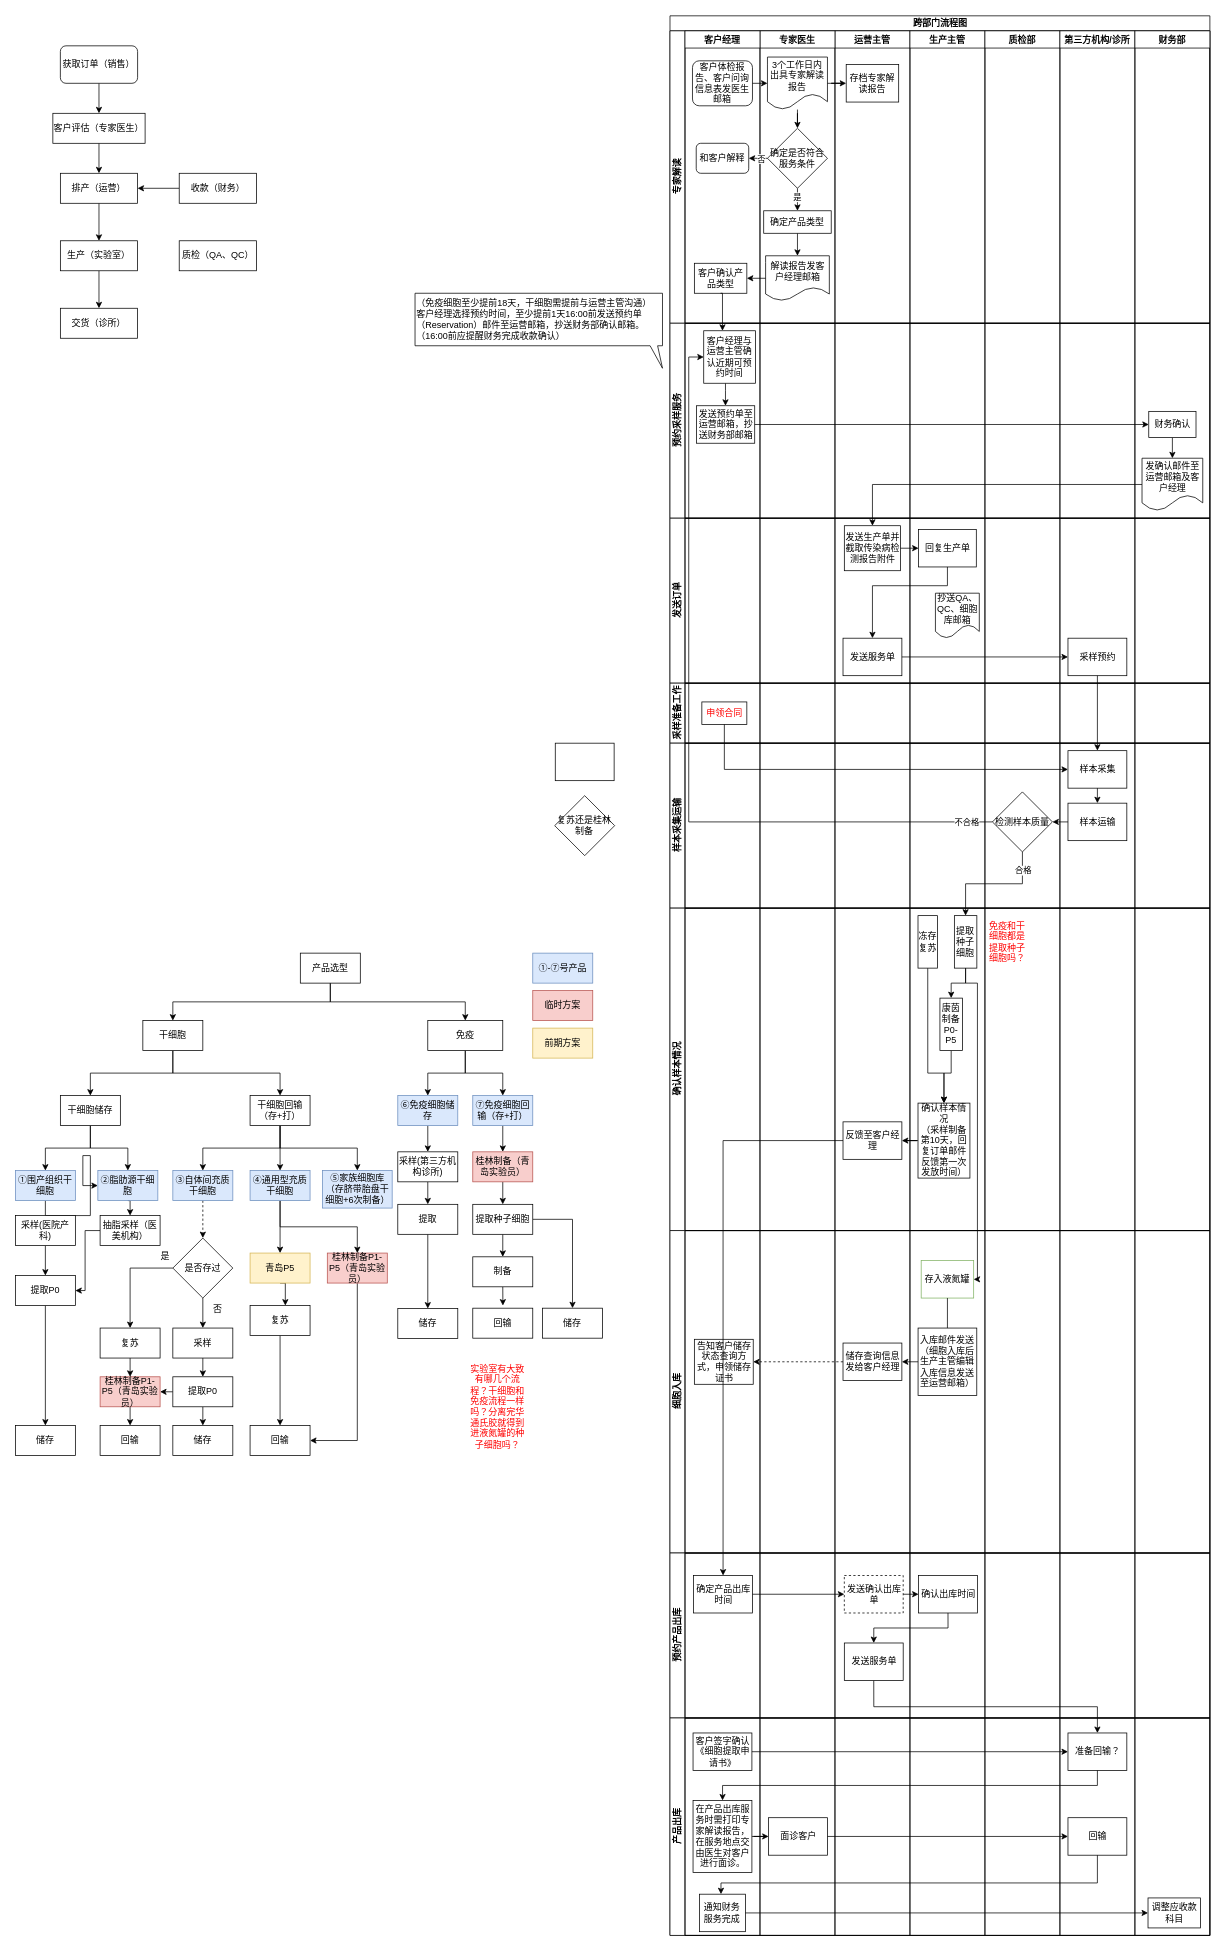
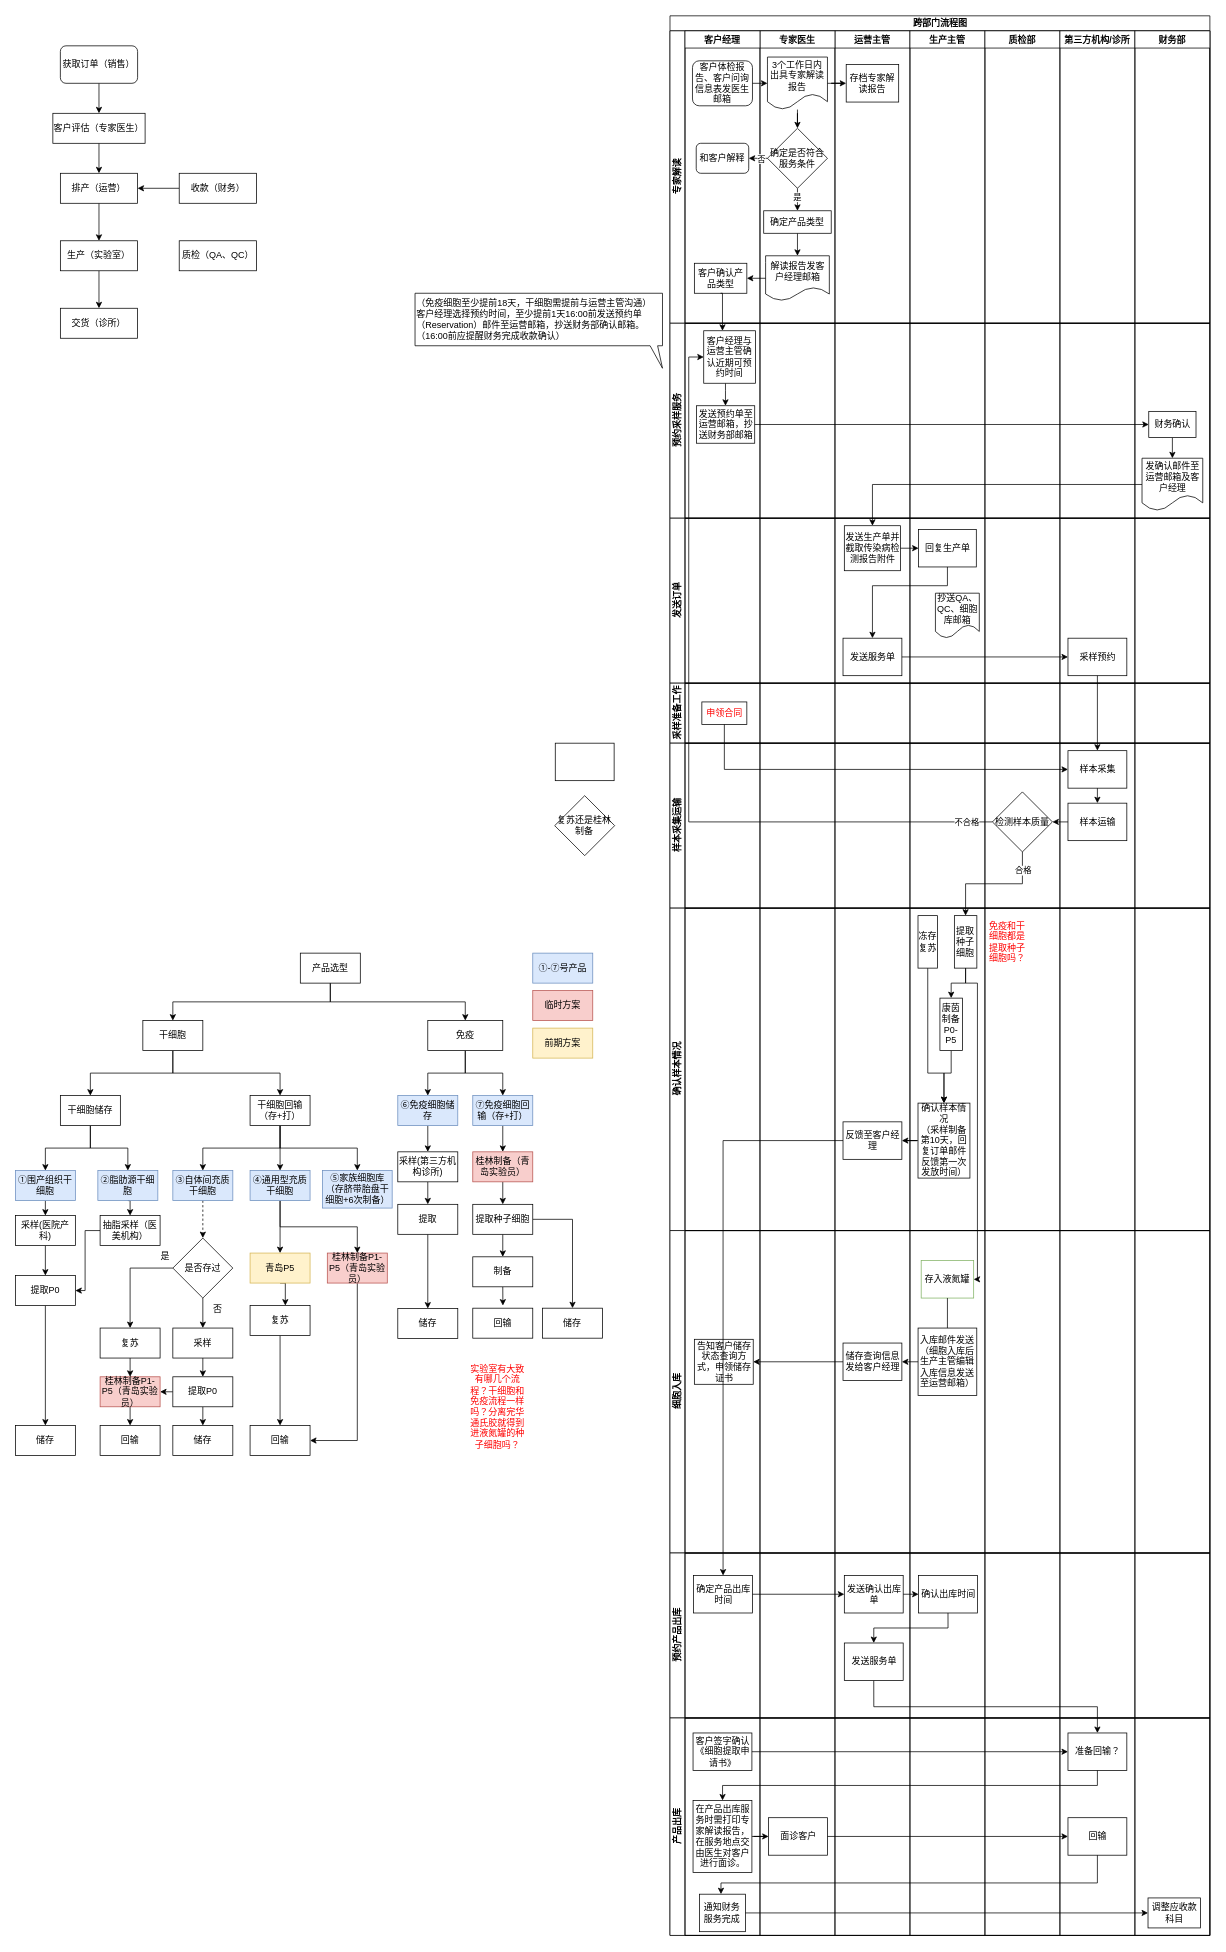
- <mxCell id="196" style="edgeStyle=orthogonalEdgeStyle;rounded=0;orthogonalLoop=1;jettySize=auto;html=1;exitX=0.5;exitY=1;exitDx=0;exitDy=0;" parent="1" source="197" target="187" edge="1"><mxGeometry relative="1" as="geometry" /></mxCell>
+ <mxCell id="196" style="edgeStyle=orthogonalEdgeStyle;rounded=0;orthogonalLoop=1;jettySize=auto;html=1;exitX=0.5;exitY=1;exitDx=0;exitDy=0;entryX=0.5;entryY=0;entryDx=0;entryDy=0;" parent="1" source="197" target="203" edge="1"><mxGeometry relative="1" as="geometry" /></mxCell>
- <mxCell id="113" style="edgeStyle=orthogonalEdgeStyle;rounded=0;orthogonalLoop=1;jettySize=auto;html=1;exitX=0;exitY=0.5;exitDx=0;exitDy=0;entryX=1;entryY=0.5;entryDx=0;entryDy=0;dashed=1;" parent="100" source="105" target="102" edge="1"><mxGeometry relative="1" as="geometry" /></mxCell>
+ <mxCell id="113" style="edgeStyle=orthogonalEdgeStyle;rounded=0;orthogonalLoop=1;jettySize=auto;html=1;exitX=0;exitY=0.5;exitDx=0;exitDy=0;entryX=1;entryY=0.5;entryDx=0;entryDy=0;" parent="100" source="105" target="102" edge="1"><mxGeometry relative="1" as="geometry" /></mxCell>
- <mxCell id="126" value="发送确认出库单" style="rounded=0;whiteSpace=wrap;html=1;dashed=1;" parent="125" vertex="1"><mxGeometry x="12.5" y="30" width="78.5" height="50" as="geometry" /></mxCell>
+ <mxCell id="126" value="发送确认出库单" style="rounded=0;whiteSpace=wrap;html=1;" parent="125" vertex="1"><mxGeometry x="12.5" y="30" width="78.5" height="50" as="geometry" /></mxCell>
